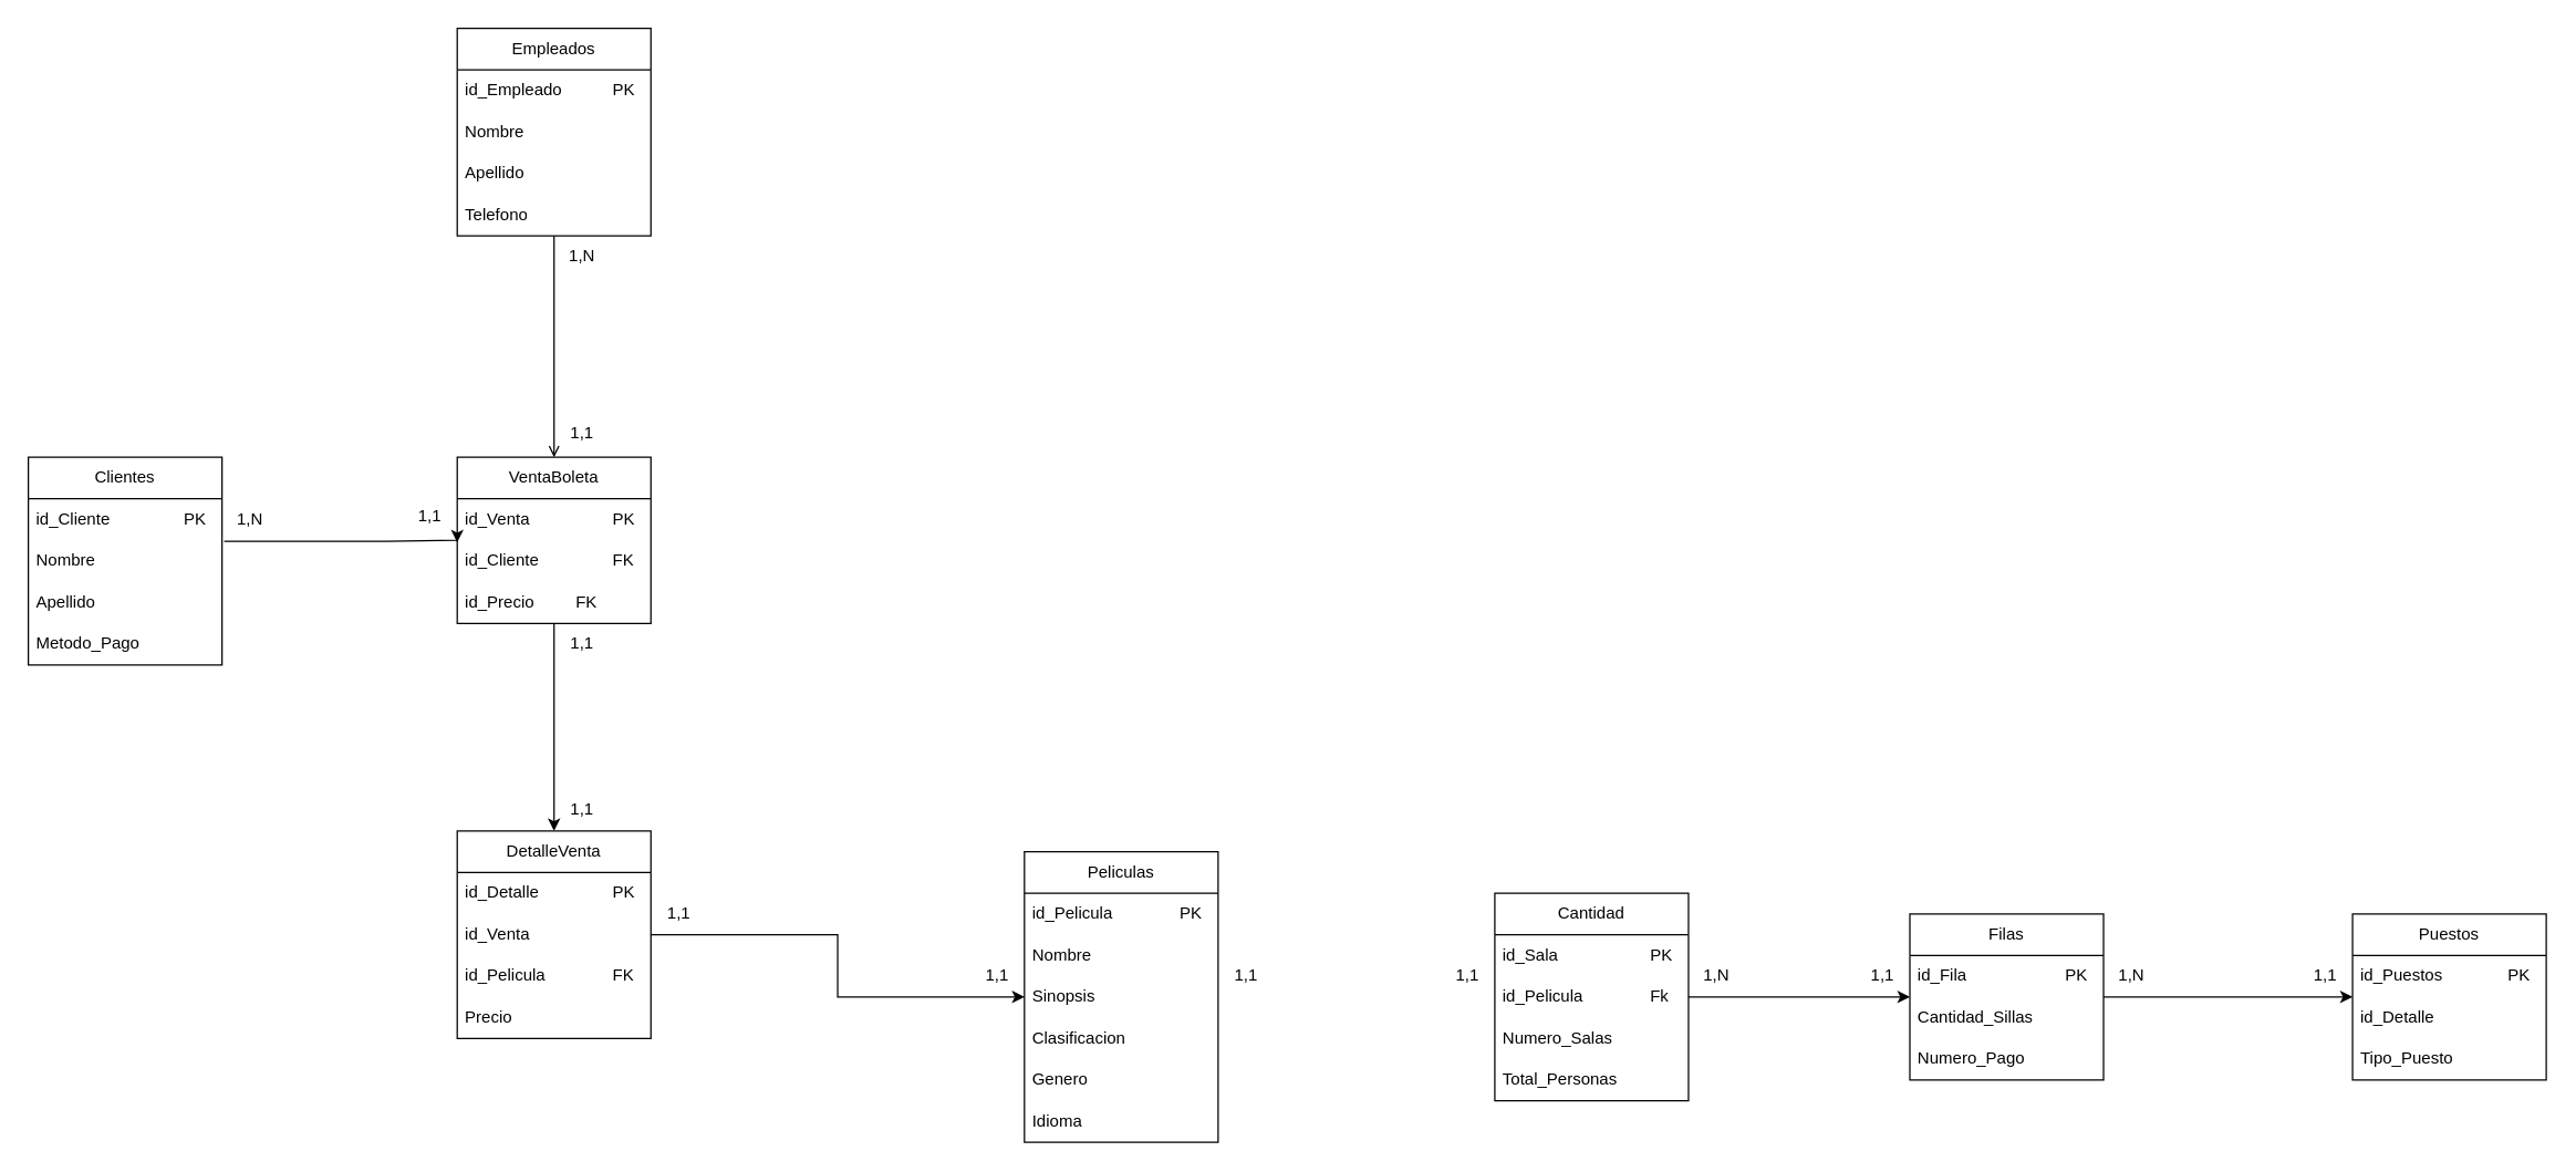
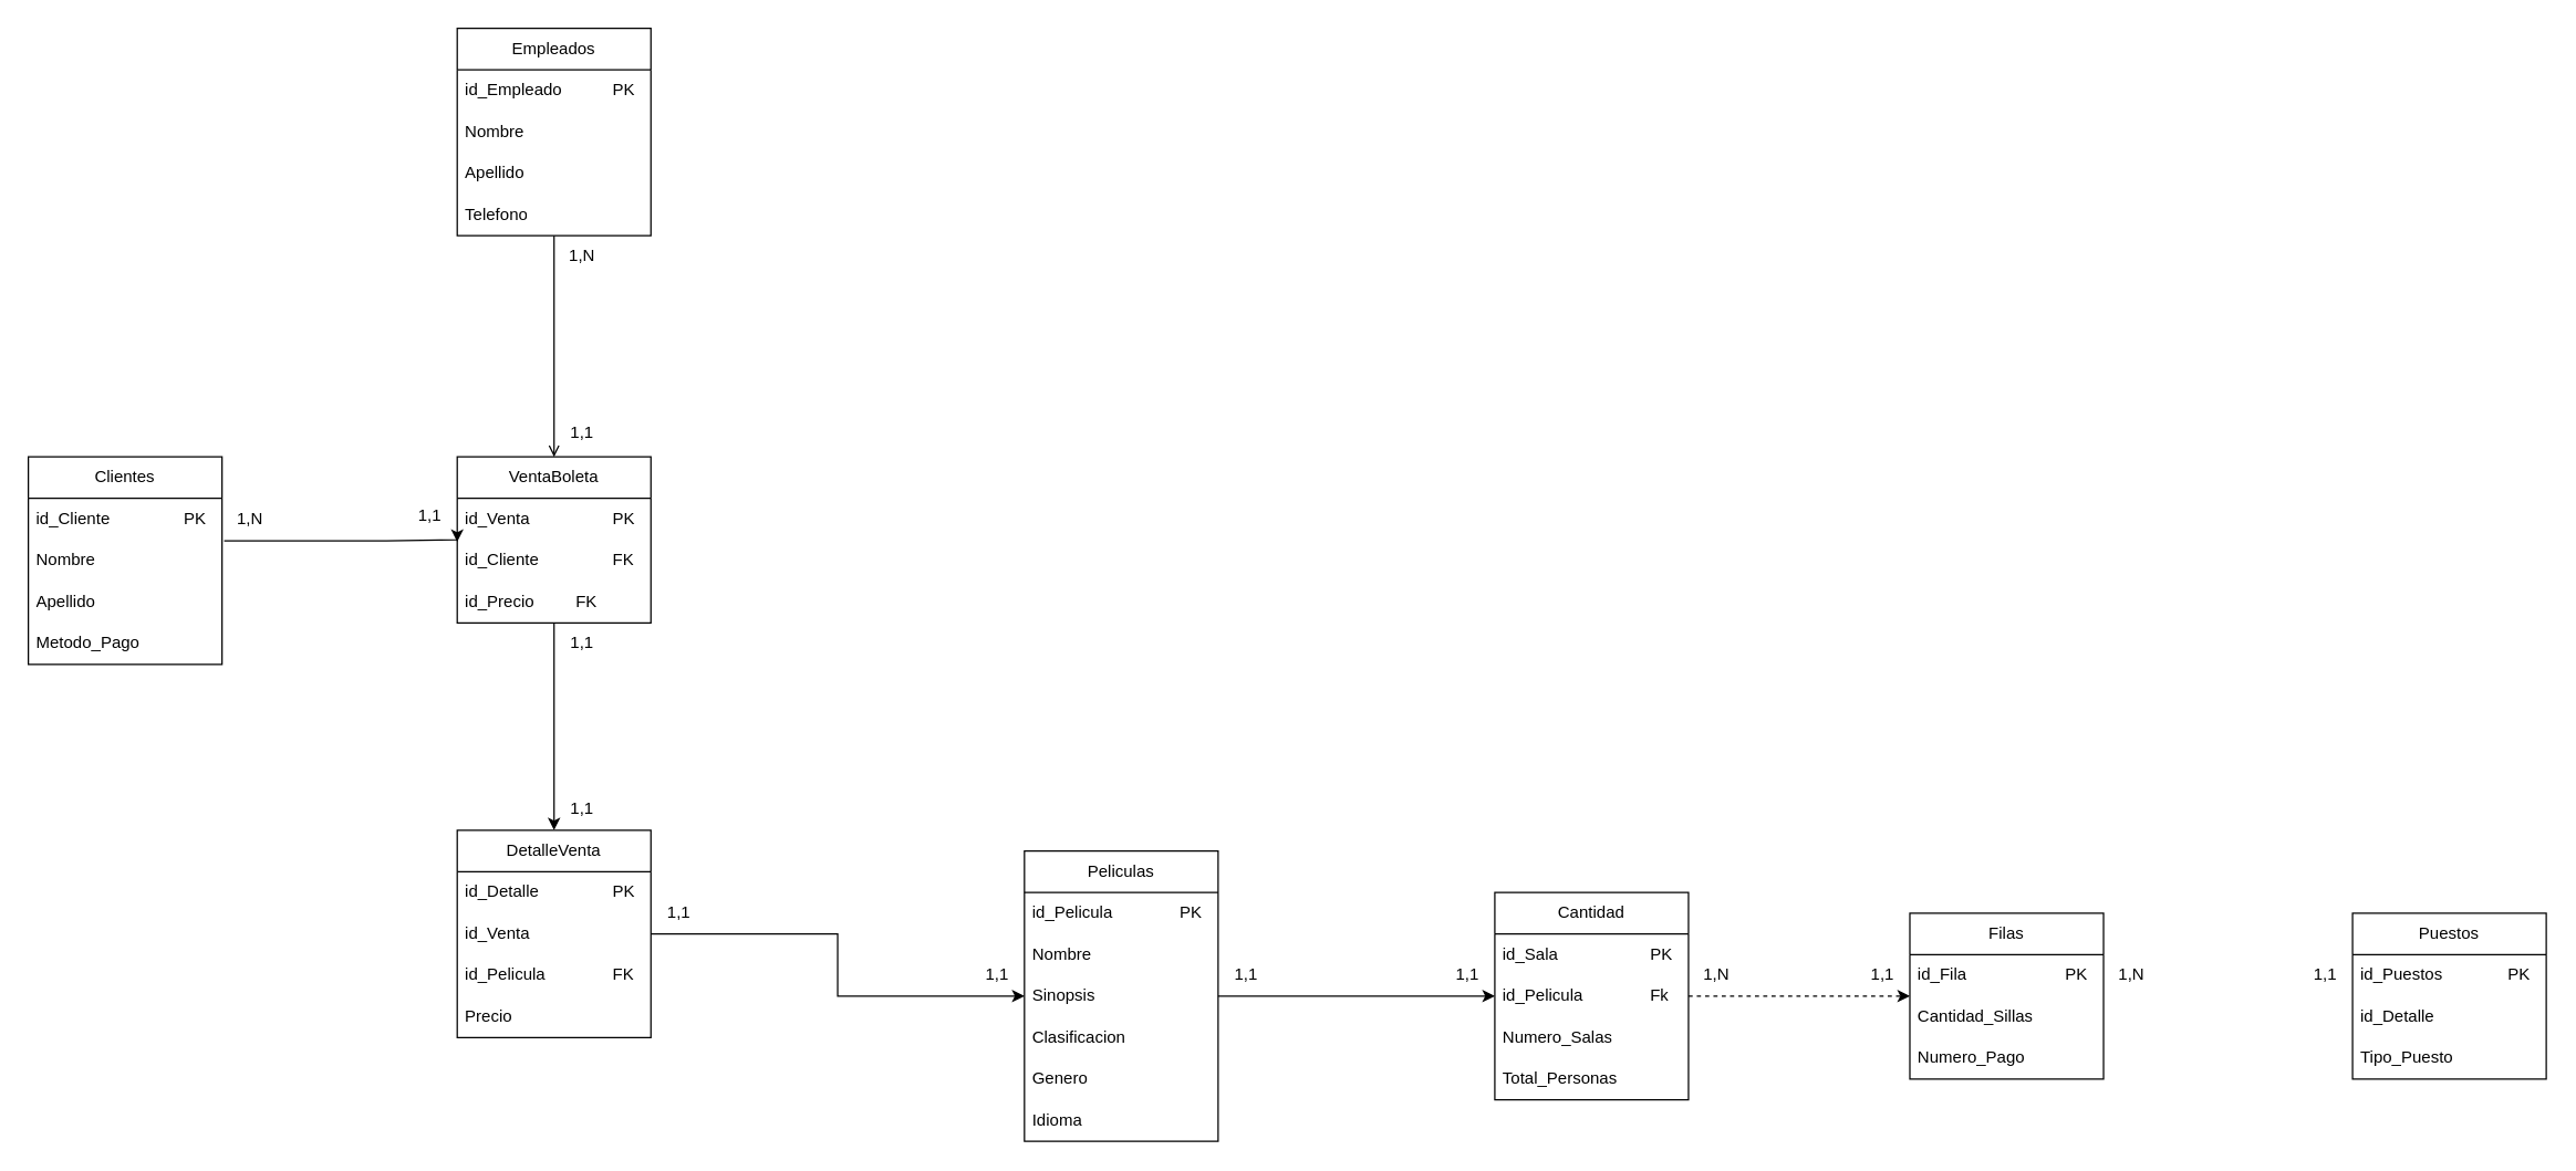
+ <mxCell id="25" value="" style="edgeStyle=orthogonalEdgeStyle;rounded=0;orthogonalLoop=1;jettySize=auto;html=1;" edge="1" parent="1" source="26" target="34"><mxGeometry relative="1" as="geometry" /></mxCell>
- <mxCell id="33" value="" style="edgeStyle=orthogonalEdgeStyle;rounded=0;orthogonalLoop=1;jettySize=auto;html=1;" edge="1" parent="1" source="34" target="40"><mxGeometry relative="1" as="geometry" /></mxCell>
+ <mxCell id="33" value="" style="edgeStyle=orthogonalEdgeStyle;rounded=0;orthogonalLoop=1;jettySize=auto;html=1;dashed=1;" edge="1" parent="1" source="34" target="40"><mxGeometry relative="1" as="geometry" /></mxCell>
- <mxCell id="39" value="" style="edgeStyle=orthogonalEdgeStyle;rounded=0;orthogonalLoop=1;jettySize=auto;html=1;" edge="1" parent="1" source="40" target="44"><mxGeometry relative="1" as="geometry" /></mxCell>
